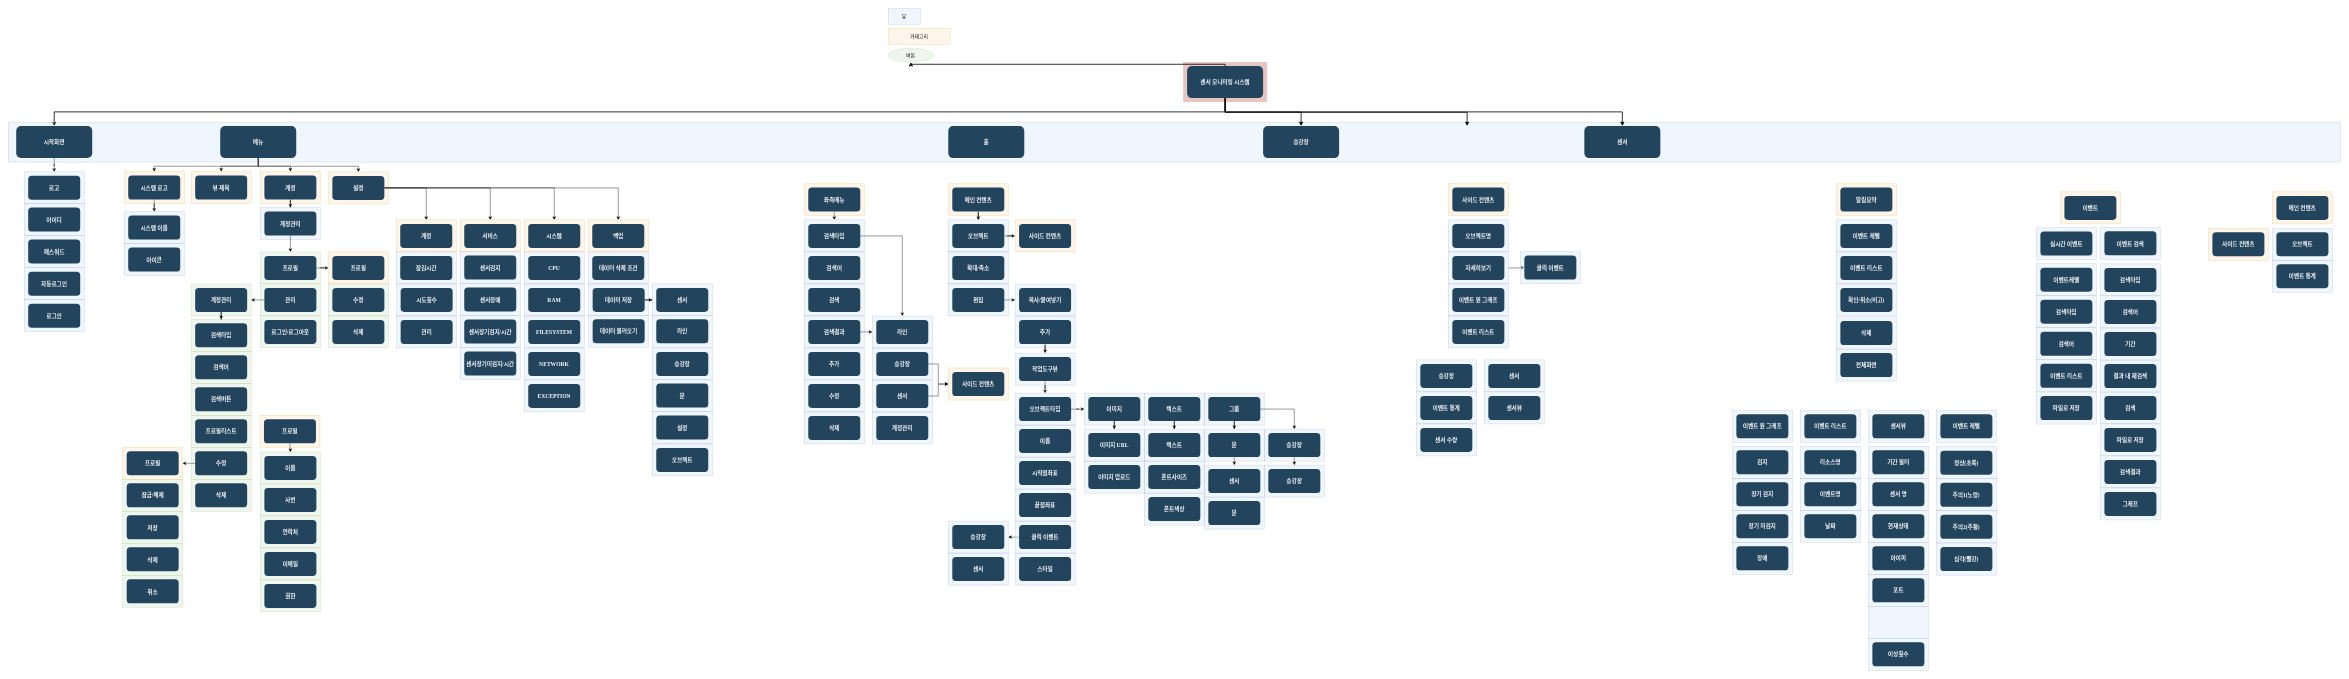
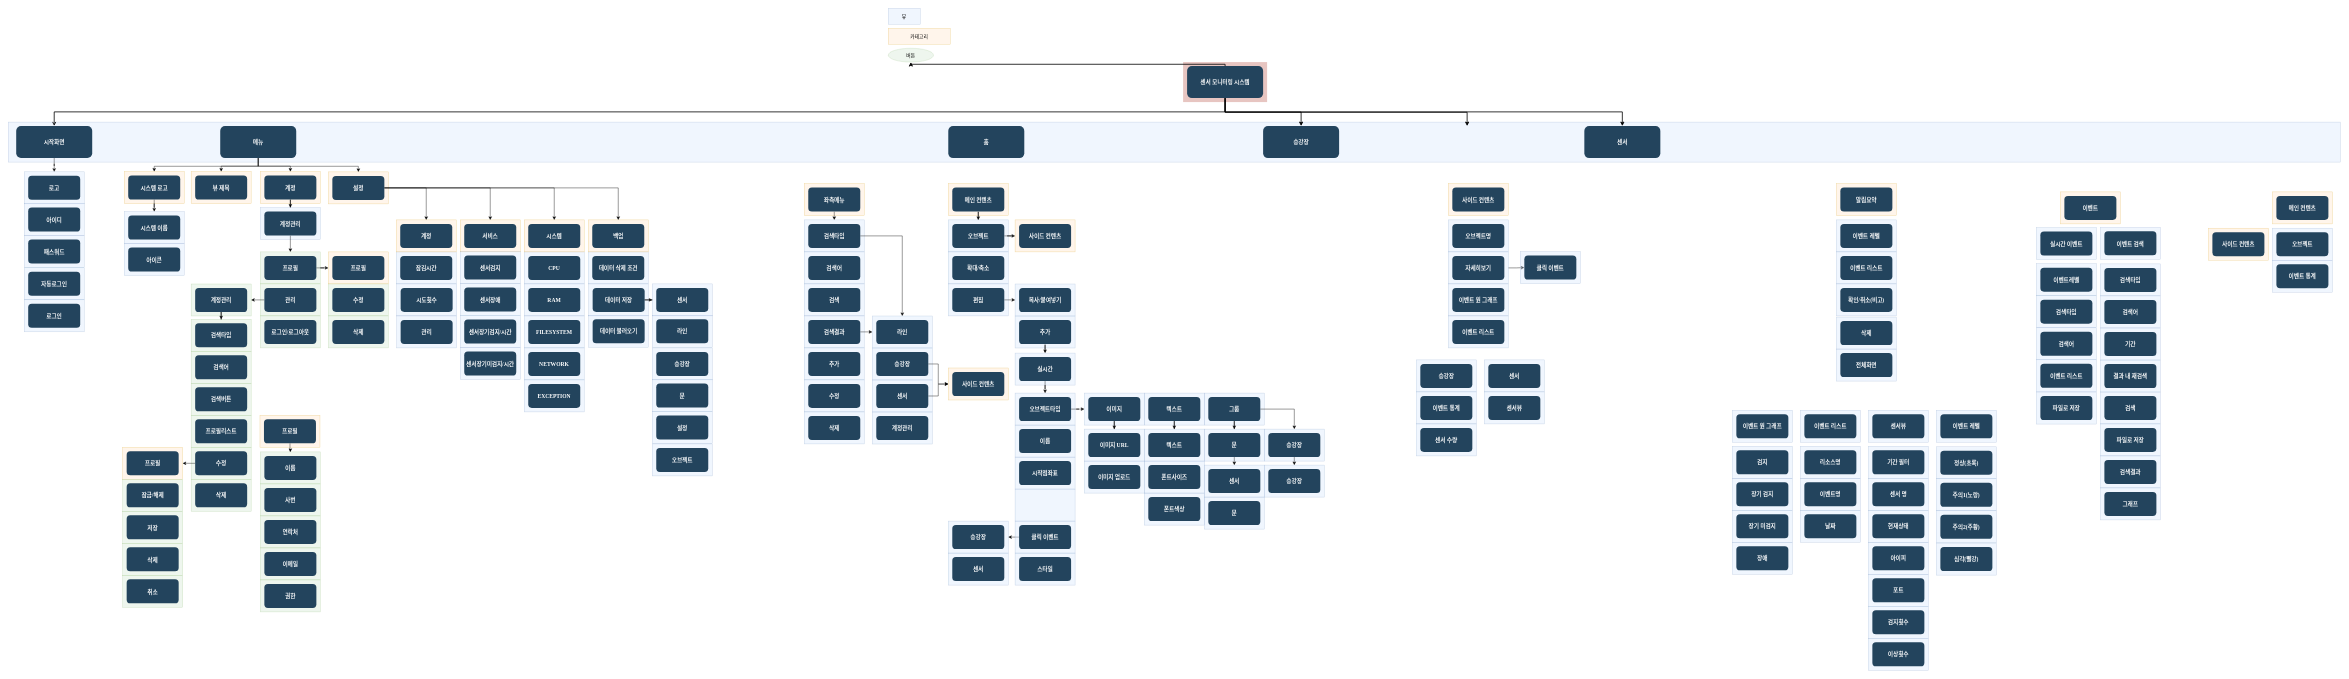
- <mxCell id="224" value="작업도구뷰" style="rounded=1;fillColor=#23445D;gradientColor=none;strokeColor=none;fontColor=#FFFFFF;fontStyle=1;fontFamily=Tahoma;fontSize=14" vertex="1" parent="1"><mxGeometry x="2547" y="891.95" width="130" height="60" as="geometry" /></mxCell>
+ <mxCell id="224" value="실시간" style="rounded=1;fillColor=#23445D;gradientColor=none;strokeColor=none;fontColor=#FFFFFF;fontStyle=1;fontFamily=Tahoma;fontSize=14" vertex="1" parent="1"><mxGeometry x="2547" y="891.95" width="130" height="60" as="geometry" /></mxCell>
- <mxCell id="200" value="끝점좌표" style="rounded=1;fillColor=#23445D;gradientColor=none;strokeColor=none;fontColor=#FFFFFF;fontStyle=1;fontFamily=Tahoma;fontSize=14" vertex="1" parent="1"><mxGeometry x="2547" y="1231.95" width="130" height="60" as="geometry" /></mxCell>
+ <mxCell id="329" value="검지횟수" style="rounded=1;fillColor=#23445D;gradientColor=none;strokeColor=none;fontColor=#FFFFFF;fontStyle=1;fontFamily=Tahoma;fontSize=14" vertex="1" parent="1"><mxGeometry x="4680" y="1524.81" width="130" height="60" as="geometry" /></mxCell>
